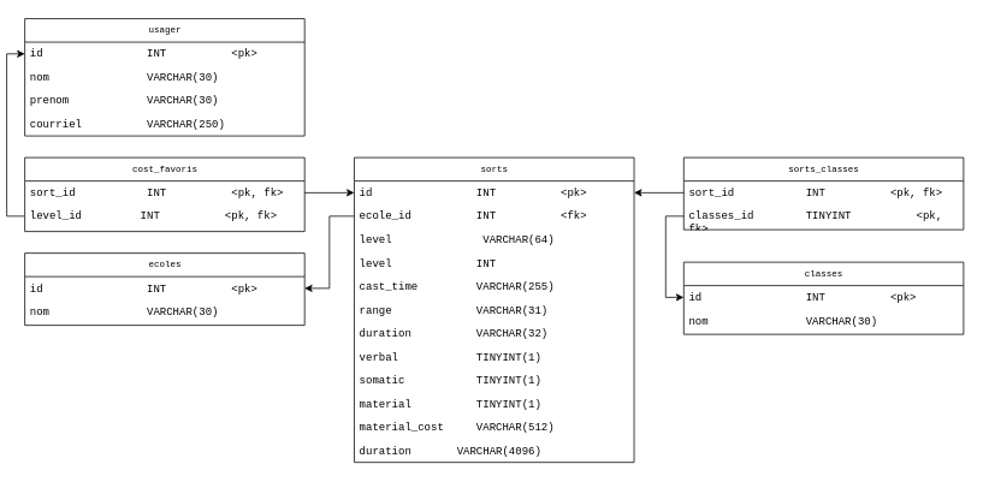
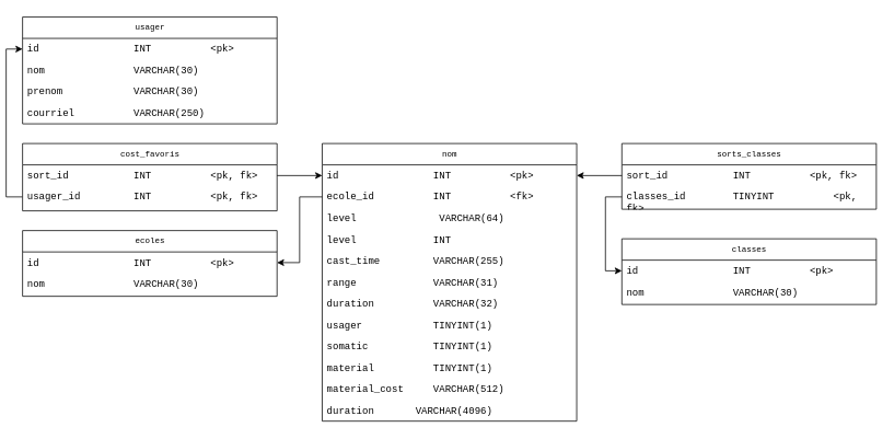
- <mxCell id="2" value="sorts" style="swimlane;html=1;fontStyle=0;childLayout=stackLayout;horizontal=1;startSize=26;fillColor=none;horizontalStack=0;resizeParent=1;resizeLast=0;collapsible=1;marginBottom=0;swimlaneFillColor=#ffffff;rounded=0;shadow=0;comic=0;labelBackgroundColor=none;strokeWidth=1;fontFamily=Courier New;fontSize=10;align=center;" parent="1" vertex="1"><mxGeometry x="385" y="174" width="310" height="338" as="geometry" /></mxCell>
+ <mxCell id="2" value="nom" style="swimlane;html=1;fontStyle=0;childLayout=stackLayout;horizontal=1;startSize=26;fillColor=none;horizontalStack=0;resizeParent=1;resizeLast=0;collapsible=1;marginBottom=0;swimlaneFillColor=#ffffff;rounded=0;shadow=0;comic=0;labelBackgroundColor=none;strokeWidth=1;fontFamily=Courier New;fontSize=10;align=center;" parent="1" vertex="1"><mxGeometry x="385" y="174" width="310" height="338" as="geometry" /></mxCell>
- <mxCell id="26" value="level_id&amp;nbsp; &amp;nbsp; &amp;nbsp; &amp;nbsp; &amp;nbsp;INT&amp;nbsp; &amp;nbsp; &amp;nbsp; &amp;nbsp; &amp;nbsp; &amp;lt;pk, fk&amp;gt;" style="text;html=1;strokeColor=none;fillColor=none;align=left;verticalAlign=top;spacingLeft=4;spacingRight=4;whiteSpace=wrap;overflow=hidden;rotatable=0;points=[[0,0.5],[1,0.5]];portConstraint=eastwest;fontFamily=Courier New;" parent="24" vertex="1"><mxGeometry y="52" width="310" height="26" as="geometry" /></mxCell>
+ <mxCell id="26" value="usager_id&amp;nbsp; &amp;nbsp; &amp;nbsp; &amp;nbsp; &amp;nbsp;INT&amp;nbsp; &amp;nbsp; &amp;nbsp; &amp;nbsp; &amp;nbsp; &amp;lt;pk, fk&amp;gt;" style="text;html=1;strokeColor=none;fillColor=none;align=left;verticalAlign=top;spacingLeft=4;spacingRight=4;whiteSpace=wrap;overflow=hidden;rotatable=0;points=[[0,0.5],[1,0.5]];portConstraint=eastwest;fontFamily=Courier New;" parent="24" vertex="1"><mxGeometry y="52" width="310" height="26" as="geometry" /></mxCell>
- <mxCell id="10" value="verbal&amp;nbsp; &amp;nbsp; &amp;nbsp; &amp;nbsp; &amp;nbsp; &amp;nbsp; TINYINT(1)" style="text;html=1;strokeColor=none;fillColor=none;align=left;verticalAlign=top;spacingLeft=4;spacingRight=4;whiteSpace=wrap;overflow=hidden;rotatable=0;points=[[0,0.5],[1,0.5]];portConstraint=eastwest;fontFamily=Courier New;" parent="2" vertex="1"><mxGeometry y="208" width="310" height="26" as="geometry" /></mxCell>
+ <mxCell id="10" value="usager&amp;nbsp; &amp;nbsp; &amp;nbsp; &amp;nbsp; &amp;nbsp; &amp;nbsp; TINYINT(1)" style="text;html=1;strokeColor=none;fillColor=none;align=left;verticalAlign=top;spacingLeft=4;spacingRight=4;whiteSpace=wrap;overflow=hidden;rotatable=0;points=[[0,0.5],[1,0.5]];portConstraint=eastwest;fontFamily=Courier New;" parent="2" vertex="1"><mxGeometry y="208" width="310" height="26" as="geometry" /></mxCell>
